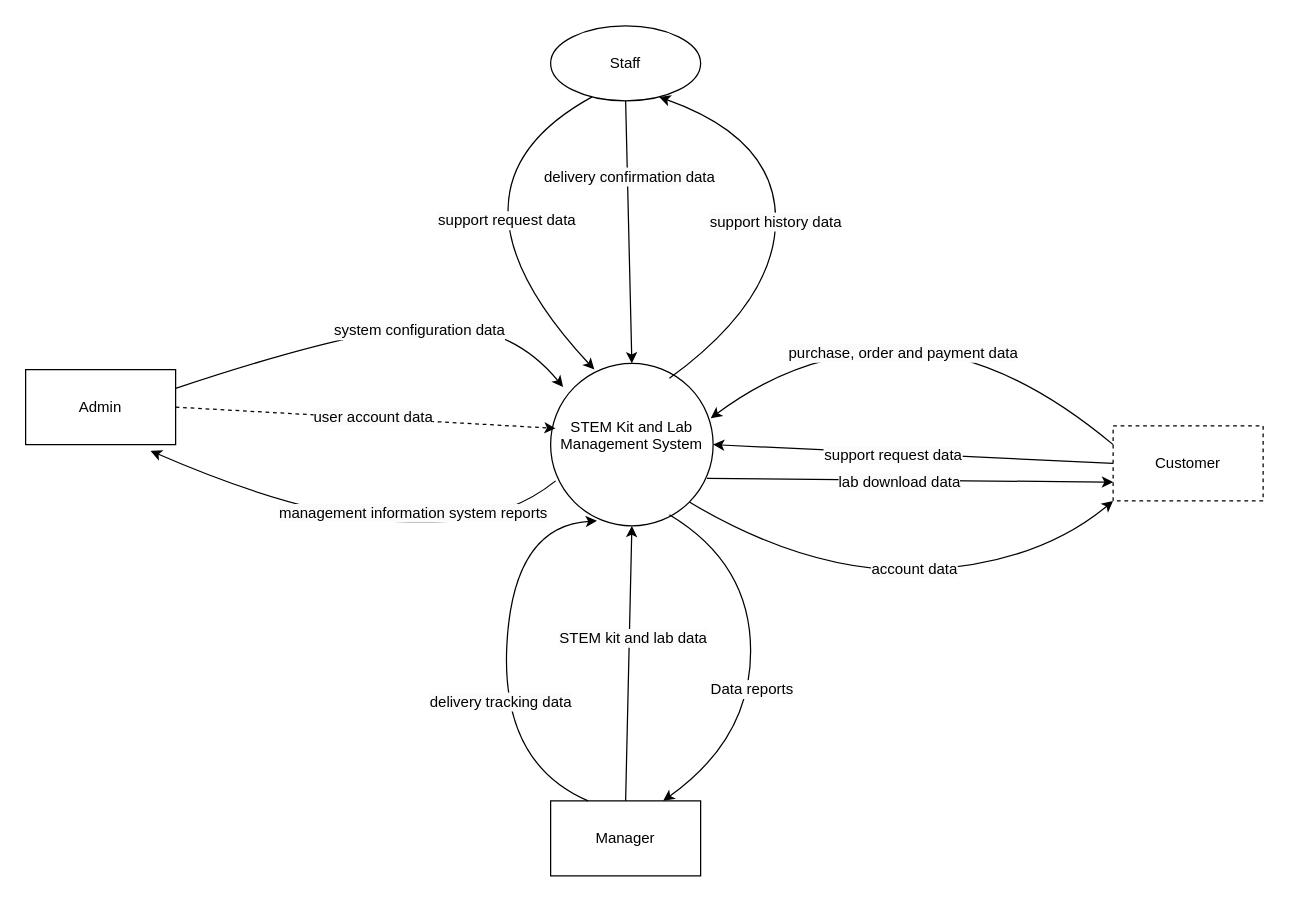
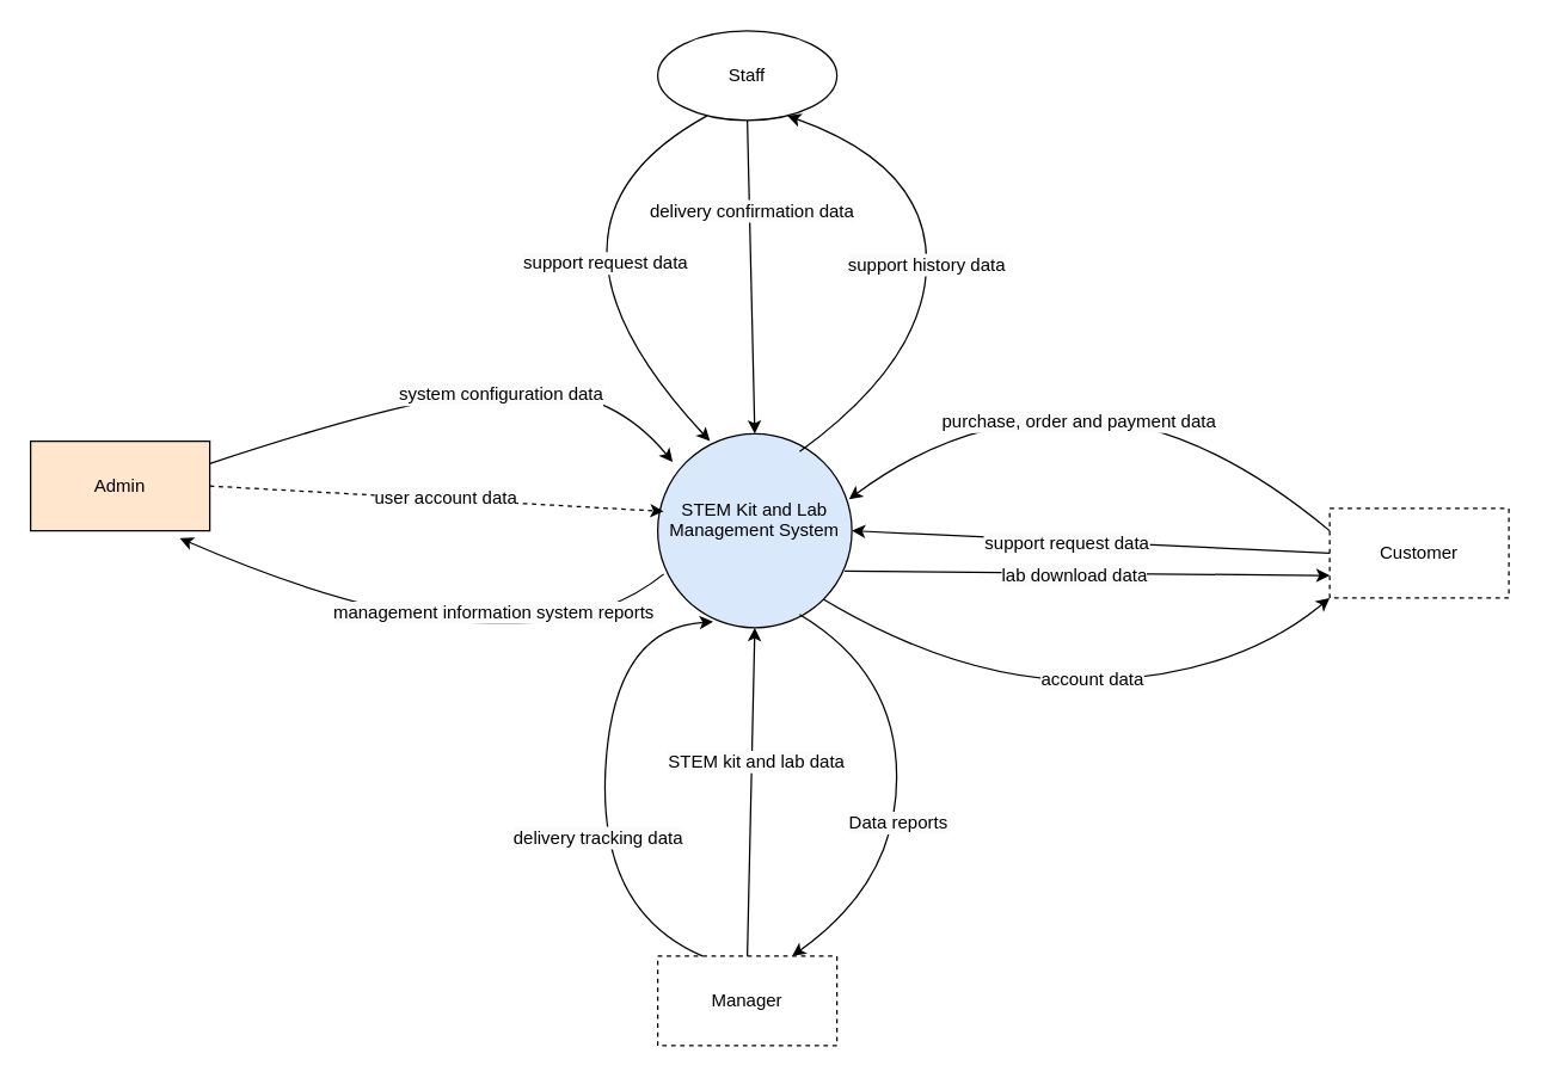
- <mxCell id="3" value="Admin" style="rounded=0;whiteSpace=wrap;html=1;" vertex="1" parent="1"><mxGeometry x="20" y="295" width="120" height="60" as="geometry" /></mxCell>
+ <mxCell id="3" value="Admin" style="rounded=0;whiteSpace=wrap;html=1;fillColor=#ffe6cc;" vertex="1" parent="1"><mxGeometry x="20" y="295" width="120" height="60" as="geometry" /></mxCell>
- <mxCell id="2" value="&#10;STEM Kit and Lab Management System&#10;&#10;" style="ellipse;whiteSpace=wrap;html=1;aspect=fixed;" vertex="1" parent="1"><mxGeometry x="440" y="290" width="130" height="130" as="geometry" /></mxCell>
+ <mxCell id="2" value="&#10;STEM Kit and Lab Management System&#10;&#10;" style="ellipse;whiteSpace=wrap;html=1;aspect=fixed;fillColor=#dae8fc;" vertex="1" parent="1"><mxGeometry x="440" y="290" width="130" height="130" as="geometry" /></mxCell>
- <mxCell id="4" value="Manager" style="rounded=0;whiteSpace=wrap;html=1;" vertex="1" parent="1"><mxGeometry x="440" y="640" width="120" height="60" as="geometry" /></mxCell>
+ <mxCell id="4" value="Manager" style="rounded=0;whiteSpace=wrap;html=1;dashed=1;" vertex="1" parent="1"><mxGeometry x="440" y="640" width="120" height="60" as="geometry" /></mxCell>
